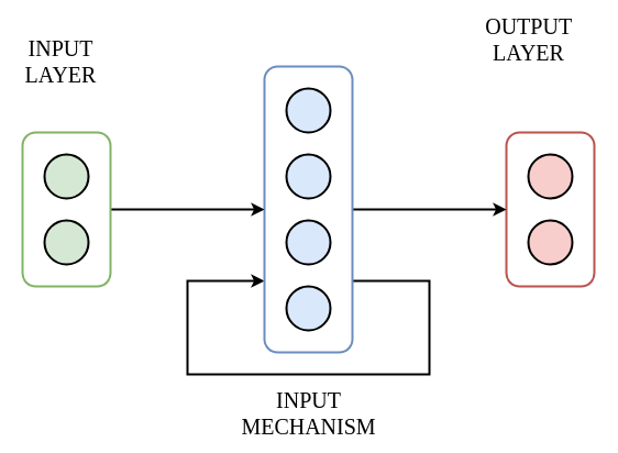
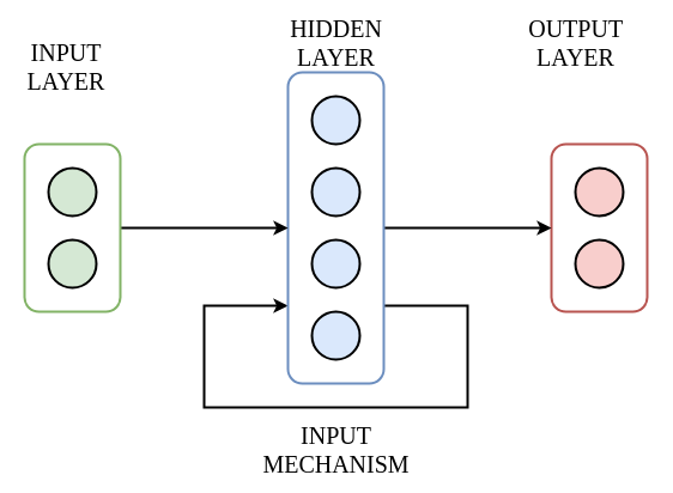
+ <mxCell id="15" value="HIDDEN LAYER" style="text;html=1;strokeColor=none;fillColor=none;align=center;verticalAlign=middle;whiteSpace=wrap;rounded=0;fontFamily=Times New Roman;fontSize=20;" parent="1" vertex="1"><mxGeometry x="232.5" y="20" width="95" height="30" as="geometry" /></mxCell>
